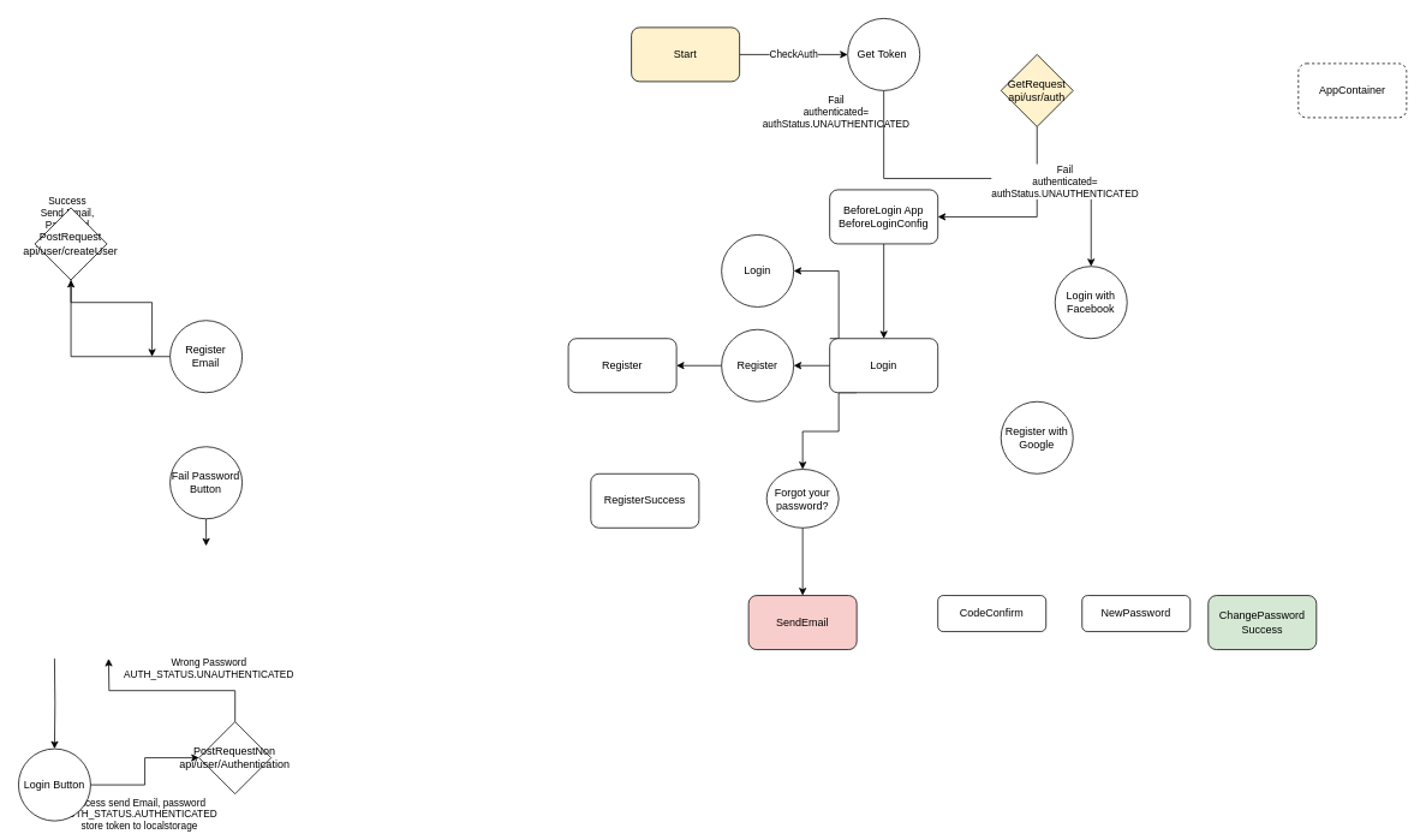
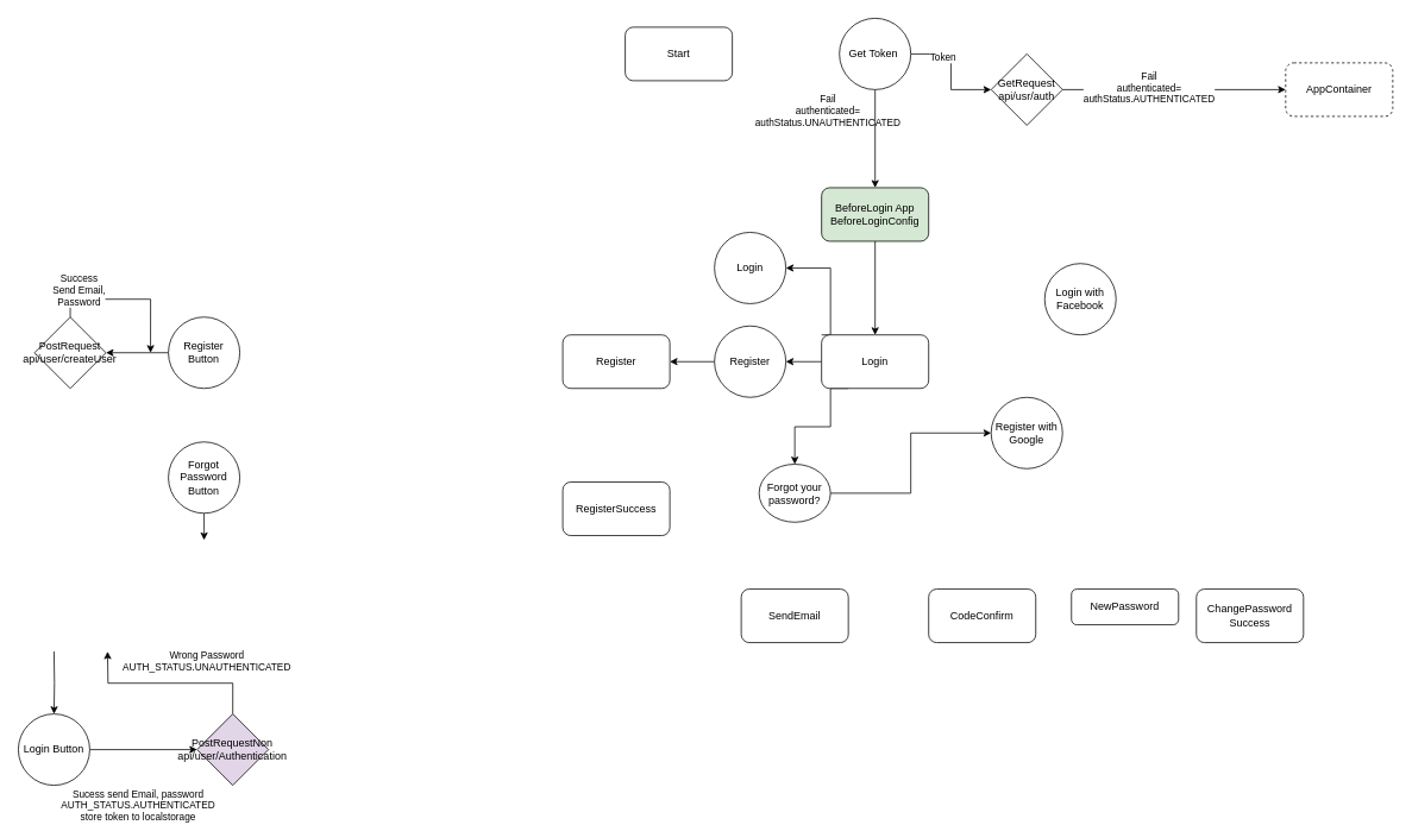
- <mxCell id="7" value="Start" style="rounded=1;whiteSpace=wrap;html=1;fillColor=#fff2cc;" vertex="1" parent="1"><mxGeometry x="700" y="30" width="120" height="60" as="geometry" /></mxCell>
+ <mxCell id="7" value="Start" style="rounded=1;whiteSpace=wrap;html=1;" vertex="1" parent="1"><mxGeometry x="700" y="30" width="120" height="60" as="geometry" /></mxCell>
- <mxCell id="6" value="&lt;meta charset=&quot;utf-8&quot;&gt;&lt;span style=&quot;color: rgb(0, 0, 0); font-family: helvetica; font-size: 11px; font-style: normal; font-weight: 400; letter-spacing: normal; text-align: center; text-indent: 0px; text-transform: none; word-spacing: 0px; background-color: rgb(255, 255, 255); display: inline; float: none;&quot;&gt;CheckAuth&lt;/span&gt;" style="edgeStyle=orthogonalEdgeStyle;rounded=0;orthogonalLoop=1;jettySize=auto;html=1;" edge="1" parent="1" source="7" target="14"><mxGeometry relative="1" as="geometry" /></mxCell>
+ <mxCell id="12" style="edgeStyle=orthogonalEdgeStyle;rounded=0;orthogonalLoop=1;jettySize=auto;html=1;exitX=1;exitY=0.5;exitDx=0;exitDy=0;" edge="1" parent="1" source="14" target="10"><mxGeometry relative="1" as="geometry" /></mxCell>
+ <mxCell id="13" value="Token" style="edgeLabel;html=1;align=center;verticalAlign=middle;resizable=0;points=[];" vertex="1" connectable="0" parent="12"><mxGeometry x="-0.462" y="-3" relative="1" as="geometry"><mxPoint as="offset" /></mxGeometry></mxCell>
- <mxCell id="10" value="GetRequest&lt;br&gt;api/usr/auth" style="rhombus;whiteSpace=wrap;html=1;fillColor=#fff2cc;" vertex="1" parent="1"><mxGeometry x="1110" y="60" width="80" height="80" as="geometry" /></mxCell>
+ <mxCell id="10" value="GetRequest&lt;br&gt;api/usr/auth" style="rhombus;whiteSpace=wrap;html=1;" vertex="1" parent="1"><mxGeometry x="1110" y="60" width="80" height="80" as="geometry" /></mxCell>
+ <mxCell id="8" style="edgeStyle=orthogonalEdgeStyle;rounded=0;orthogonalLoop=1;jettySize=auto;html=1;exitX=1;exitY=0.5;exitDx=0;exitDy=0;entryX=0;entryY=0.5;entryDx=0;entryDy=0;" edge="1" parent="1" source="10" target="29"><mxGeometry relative="1" as="geometry" /></mxCell>
+ <mxCell id="9" value="Fail&lt;br&gt;authenticated=&lt;br&gt;authStatus.AUTHENTICATED" style="edgeLabel;html=1;align=center;verticalAlign=middle;resizable=0;points=[];" vertex="1" connectable="0" parent="8"><mxGeometry x="-0.232" y="3" relative="1" as="geometry"><mxPoint as="offset" /></mxGeometry></mxCell>
- <mxCell id="11" style="edgeStyle=orthogonalEdgeStyle;rounded=0;orthogonalLoop=1;jettySize=auto;html=1;exitX=0.5;exitY=1;exitDx=0;exitDy=0;" edge="1" parent="1" source="14" target="45"><mxGeometry relative="1" as="geometry"><mxPoint x="1040" y="200" as="targetPoint" /></mxGeometry></mxCell>
+ <mxCell id="11" style="edgeStyle=orthogonalEdgeStyle;rounded=0;orthogonalLoop=1;jettySize=auto;html=1;exitX=0.5;exitY=1;exitDx=0;exitDy=0;entryX=0.5;entryY=0;entryDx=0;entryDy=0;" edge="1" parent="1" source="14" target="5"><mxGeometry relative="1" as="geometry"><mxPoint x="1040" y="200" as="targetPoint" /></mxGeometry></mxCell>
- <mxCell id="5" value="BeforeLogin App&lt;br&gt;BeforeLoginConfig" style="rounded=1;whiteSpace=wrap;html=1;" vertex="1" parent="1"><mxGeometry x="920" y="210" width="120" height="60" as="geometry" /></mxCell>
+ <mxCell id="5" value="BeforeLogin App&lt;br&gt;BeforeLoginConfig" style="rounded=1;whiteSpace=wrap;html=1;fillColor=#d5e8d4;" vertex="1" parent="1"><mxGeometry x="920" y="210" width="120" height="60" as="geometry" /></mxCell>
- <mxCell id="27" style="edgeStyle=orthogonalEdgeStyle;rounded=0;orthogonalLoop=1;jettySize=auto;html=1;exitX=0.5;exitY=1;exitDx=0;exitDy=0;entryX=1;entryY=0.5;entryDx=0;entryDy=0;" edge="1" parent="1" source="10" target="5"><mxGeometry relative="1" as="geometry" /></mxCell>
- <mxCell id="28" value="Fail&lt;br&gt;authenticated=&lt;br&gt;authStatus.UNAUTHENTICATED" style="edgeLabel;html=1;align=center;verticalAlign=middle;resizable=0;points=[];" vertex="1" connectable="0" parent="27"><mxGeometry x="-0.028" y="-37" relative="1" as="geometry"><mxPoint x="32.0" y="-3" as="offset" /></mxGeometry></mxCell>
- <mxCell id="20" value="PostRequest&lt;br&gt;api/user/createUser" style="rhombus;whiteSpace=wrap;html=1;" vertex="1" parent="1"><mxGeometry x="38.15" y="230" width="80" height="80" as="geometry" /></mxCell>
+ <mxCell id="20" value="PostRequest&lt;br&gt;api/user/createUser" style="rhombus;whiteSpace=wrap;html=1;" vertex="1" parent="1"><mxGeometry x="38.15" y="355" width="80" height="80" as="geometry" /></mxCell>
- <mxCell id="24" value="Register Email" style="ellipse;whiteSpace=wrap;html=1;aspect=fixed;" vertex="1" parent="1"><mxGeometry x="188.15" y="355" width="80" height="80" as="geometry" /></mxCell>
+ <mxCell id="24" value="Register Button" style="ellipse;whiteSpace=wrap;html=1;aspect=fixed;" vertex="1" parent="1"><mxGeometry x="188.15" y="355" width="80" height="80" as="geometry" /></mxCell>
- <mxCell id="22" value="Fail Password Button" style="ellipse;whiteSpace=wrap;html=1;aspect=fixed;" vertex="1" parent="1"><mxGeometry x="188.15" y="495" width="80" height="80" as="geometry" /></mxCell>
+ <mxCell id="22" value="Forgot Password Button" style="ellipse;whiteSpace=wrap;html=1;aspect=fixed;" vertex="1" parent="1"><mxGeometry x="188.15" y="495" width="80" height="80" as="geometry" /></mxCell>
- <mxCell id="35" value="RegisterSuccess" style="rounded=1;whiteSpace=wrap;html=1;" vertex="1" parent="1"><mxGeometry x="655" y="525" width="120" height="60" as="geometry" /></mxCell>
+ <mxCell id="35" value="RegisterSuccess" style="rounded=1;whiteSpace=wrap;html=1;" vertex="1" parent="1"><mxGeometry x="630" y="540" width="120" height="60" as="geometry" /></mxCell>
- <mxCell id="42" style="edgeStyle=orthogonalEdgeStyle;rounded=0;orthogonalLoop=1;jettySize=auto;html=1;" edge="1" parent="1" source="43" target="36"><mxGeometry relative="1" as="geometry" /></mxCell>
+ <mxCell id="42" style="edgeStyle=orthogonalEdgeStyle;rounded=0;orthogonalLoop=1;jettySize=auto;html=1;" edge="1" parent="1" source="43" target="46"><mxGeometry relative="1" as="geometry" /></mxCell>
- <mxCell id="37" value="CodeConfirm" style="rounded=1;whiteSpace=wrap;html=1;" vertex="1" parent="1"><mxGeometry x="1040" y="660" width="120" height="40" as="geometry" /></mxCell>
+ <mxCell id="37" value="CodeConfirm" style="rounded=1;whiteSpace=wrap;html=1;" vertex="1" parent="1"><mxGeometry x="1040" y="660" width="120" height="60" as="geometry" /></mxCell>
- <mxCell id="36" value="SendEmail" style="rounded=1;whiteSpace=wrap;html=1;fillColor=#f8cecc;" vertex="1" parent="1"><mxGeometry x="830" y="660" width="120" height="60" as="geometry" /></mxCell>
+ <mxCell id="36" value="SendEmail" style="rounded=1;whiteSpace=wrap;html=1;" vertex="1" parent="1"><mxGeometry x="830" y="660" width="120" height="60" as="geometry" /></mxCell>
- <mxCell id="39" value="ChangePassword Success" style="rounded=1;whiteSpace=wrap;html=1;fillColor=#d5e8d4;" vertex="1" parent="1"><mxGeometry x="1340" y="660" width="120" height="60" as="geometry" /></mxCell>
+ <mxCell id="39" value="ChangePassword Success" style="rounded=1;whiteSpace=wrap;html=1;" vertex="1" parent="1"><mxGeometry x="1340" y="660" width="120" height="60" as="geometry" /></mxCell>
- <mxCell id="18" value="PostRequestNon&lt;br&gt;api/user/Authentication" style="rhombus;whiteSpace=wrap;html=1;" vertex="1" parent="1"><mxGeometry x="220.29" y="800" width="80" height="80" as="geometry" /></mxCell>
+ <mxCell id="18" value="PostRequestNon&lt;br&gt;api/user/Authentication" style="rhombus;whiteSpace=wrap;html=1;fillColor=#e1d5e7;" vertex="1" parent="1"><mxGeometry x="220.29" y="800" width="80" height="80" as="geometry" /></mxCell>
- <mxCell id="26" value="Login Button" style="ellipse;whiteSpace=wrap;html=1;aspect=fixed;" vertex="1" parent="1"><mxGeometry x="20" y="830" width="80" height="80" as="geometry" /></mxCell>
+ <mxCell id="26" value="Login Button" style="ellipse;whiteSpace=wrap;html=1;aspect=fixed;" vertex="1" parent="1"><mxGeometry x="20" y="800" width="80" height="80" as="geometry" /></mxCell>
